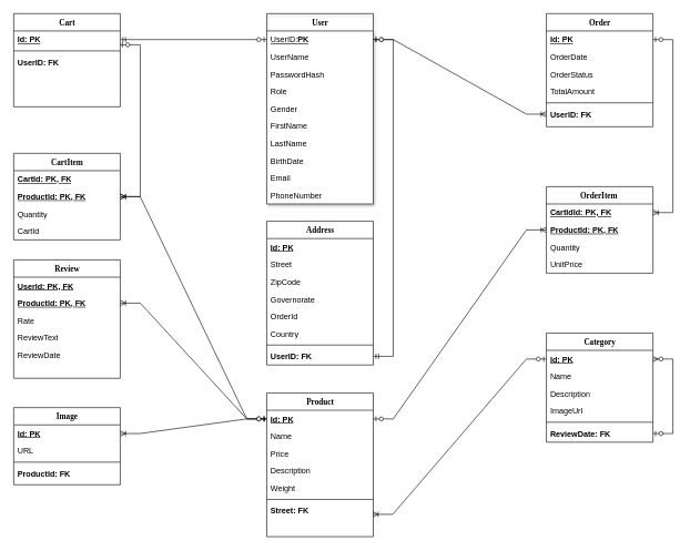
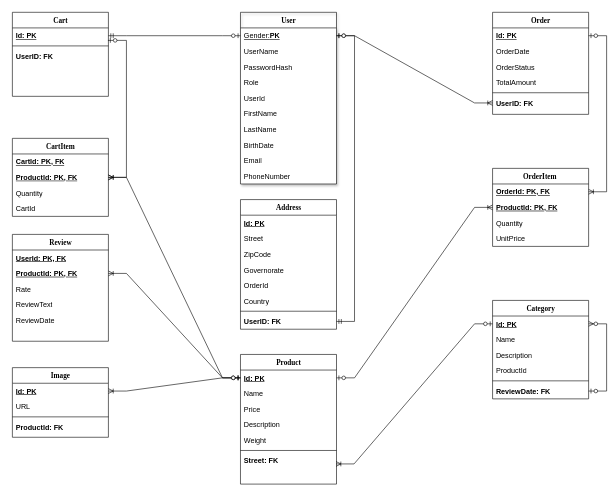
- <mxCell id="11" value="&lt;u&gt;UserID:&lt;b&gt;PK&lt;/b&gt;&lt;/u&gt;" style="text;html=1;strokeColor=none;fillColor=none;align=left;verticalAlign=top;spacingLeft=4;spacingRight=4;whiteSpace=wrap;overflow=hidden;rotatable=0;points=[[0,0.5],[1,0.5]];portConstraint=eastwest;" parent="10" vertex="1"><mxGeometry y="26" width="160" height="26" as="geometry" /></mxCell>
+ <mxCell id="11" value="&lt;u&gt;Gender:&lt;b&gt;PK&lt;/b&gt;&lt;/u&gt;" style="text;html=1;strokeColor=none;fillColor=none;align=left;verticalAlign=top;spacingLeft=4;spacingRight=4;whiteSpace=wrap;overflow=hidden;rotatable=0;points=[[0,0.5],[1,0.5]];portConstraint=eastwest;" parent="10" vertex="1"><mxGeometry y="26" width="160" height="26" as="geometry" /></mxCell>
- <mxCell id="15" value="Gender" style="text;html=1;strokeColor=none;fillColor=none;align=left;verticalAlign=top;spacingLeft=4;spacingRight=4;whiteSpace=wrap;overflow=hidden;rotatable=0;points=[[0,0.5],[1,0.5]];portConstraint=eastwest;" parent="10" vertex="1"><mxGeometry y="130" width="160" height="26" as="geometry" /></mxCell>
+ <mxCell id="15" value="UserId" style="text;html=1;strokeColor=none;fillColor=none;align=left;verticalAlign=top;spacingLeft=4;spacingRight=4;whiteSpace=wrap;overflow=hidden;rotatable=0;points=[[0,0.5],[1,0.5]];portConstraint=eastwest;" parent="10" vertex="1"><mxGeometry y="130" width="160" height="26" as="geometry" /></mxCell>
- <mxCell id="29" value="&lt;b&gt;&lt;u&gt;CartId&lt;/u&gt;&lt;/b&gt;&lt;b style=&quot;background-color: transparent; color: light-dark(rgb(0, 0, 0), rgb(255, 255, 255));&quot;&gt;&lt;u&gt;Id: PK, FK&lt;/u&gt;&lt;/b&gt;" style="text;html=1;strokeColor=none;fillColor=none;align=left;verticalAlign=top;spacingLeft=4;spacingRight=4;whiteSpace=wrap;overflow=hidden;rotatable=0;points=[[0,0.5],[1,0.5]];portConstraint=eastwest;" parent="28" vertex="1"><mxGeometry y="26" width="160" height="26" as="geometry" /></mxCell>
+ <mxCell id="29" value="&lt;b&gt;&lt;u&gt;Order&lt;/u&gt;&lt;/b&gt;&lt;b style=&quot;background-color: transparent; color: light-dark(rgb(0, 0, 0), rgb(255, 255, 255));&quot;&gt;&lt;u&gt;Id: PK, FK&lt;/u&gt;&lt;/b&gt;" style="text;html=1;strokeColor=none;fillColor=none;align=left;verticalAlign=top;spacingLeft=4;spacingRight=4;whiteSpace=wrap;overflow=hidden;rotatable=0;points=[[0,0.5],[1,0.5]];portConstraint=eastwest;" parent="28" vertex="1"><mxGeometry y="26" width="160" height="26" as="geometry" /></mxCell>
- <mxCell id="37" value="ImageUrl" style="text;html=1;strokeColor=none;fillColor=none;align=left;verticalAlign=top;spacingLeft=4;spacingRight=4;whiteSpace=wrap;overflow=hidden;rotatable=0;points=[[0,0.5],[1,0.5]];portConstraint=eastwest;" vertex="1" parent="33"><mxGeometry y="104" width="160" height="26" as="geometry" /></mxCell>
+ <mxCell id="37" value="ProductId" style="text;html=1;strokeColor=none;fillColor=none;align=left;verticalAlign=top;spacingLeft=4;spacingRight=4;whiteSpace=wrap;overflow=hidden;rotatable=0;points=[[0,0.5],[1,0.5]];portConstraint=eastwest;" vertex="1" parent="33"><mxGeometry y="104" width="160" height="26" as="geometry" /></mxCell>
